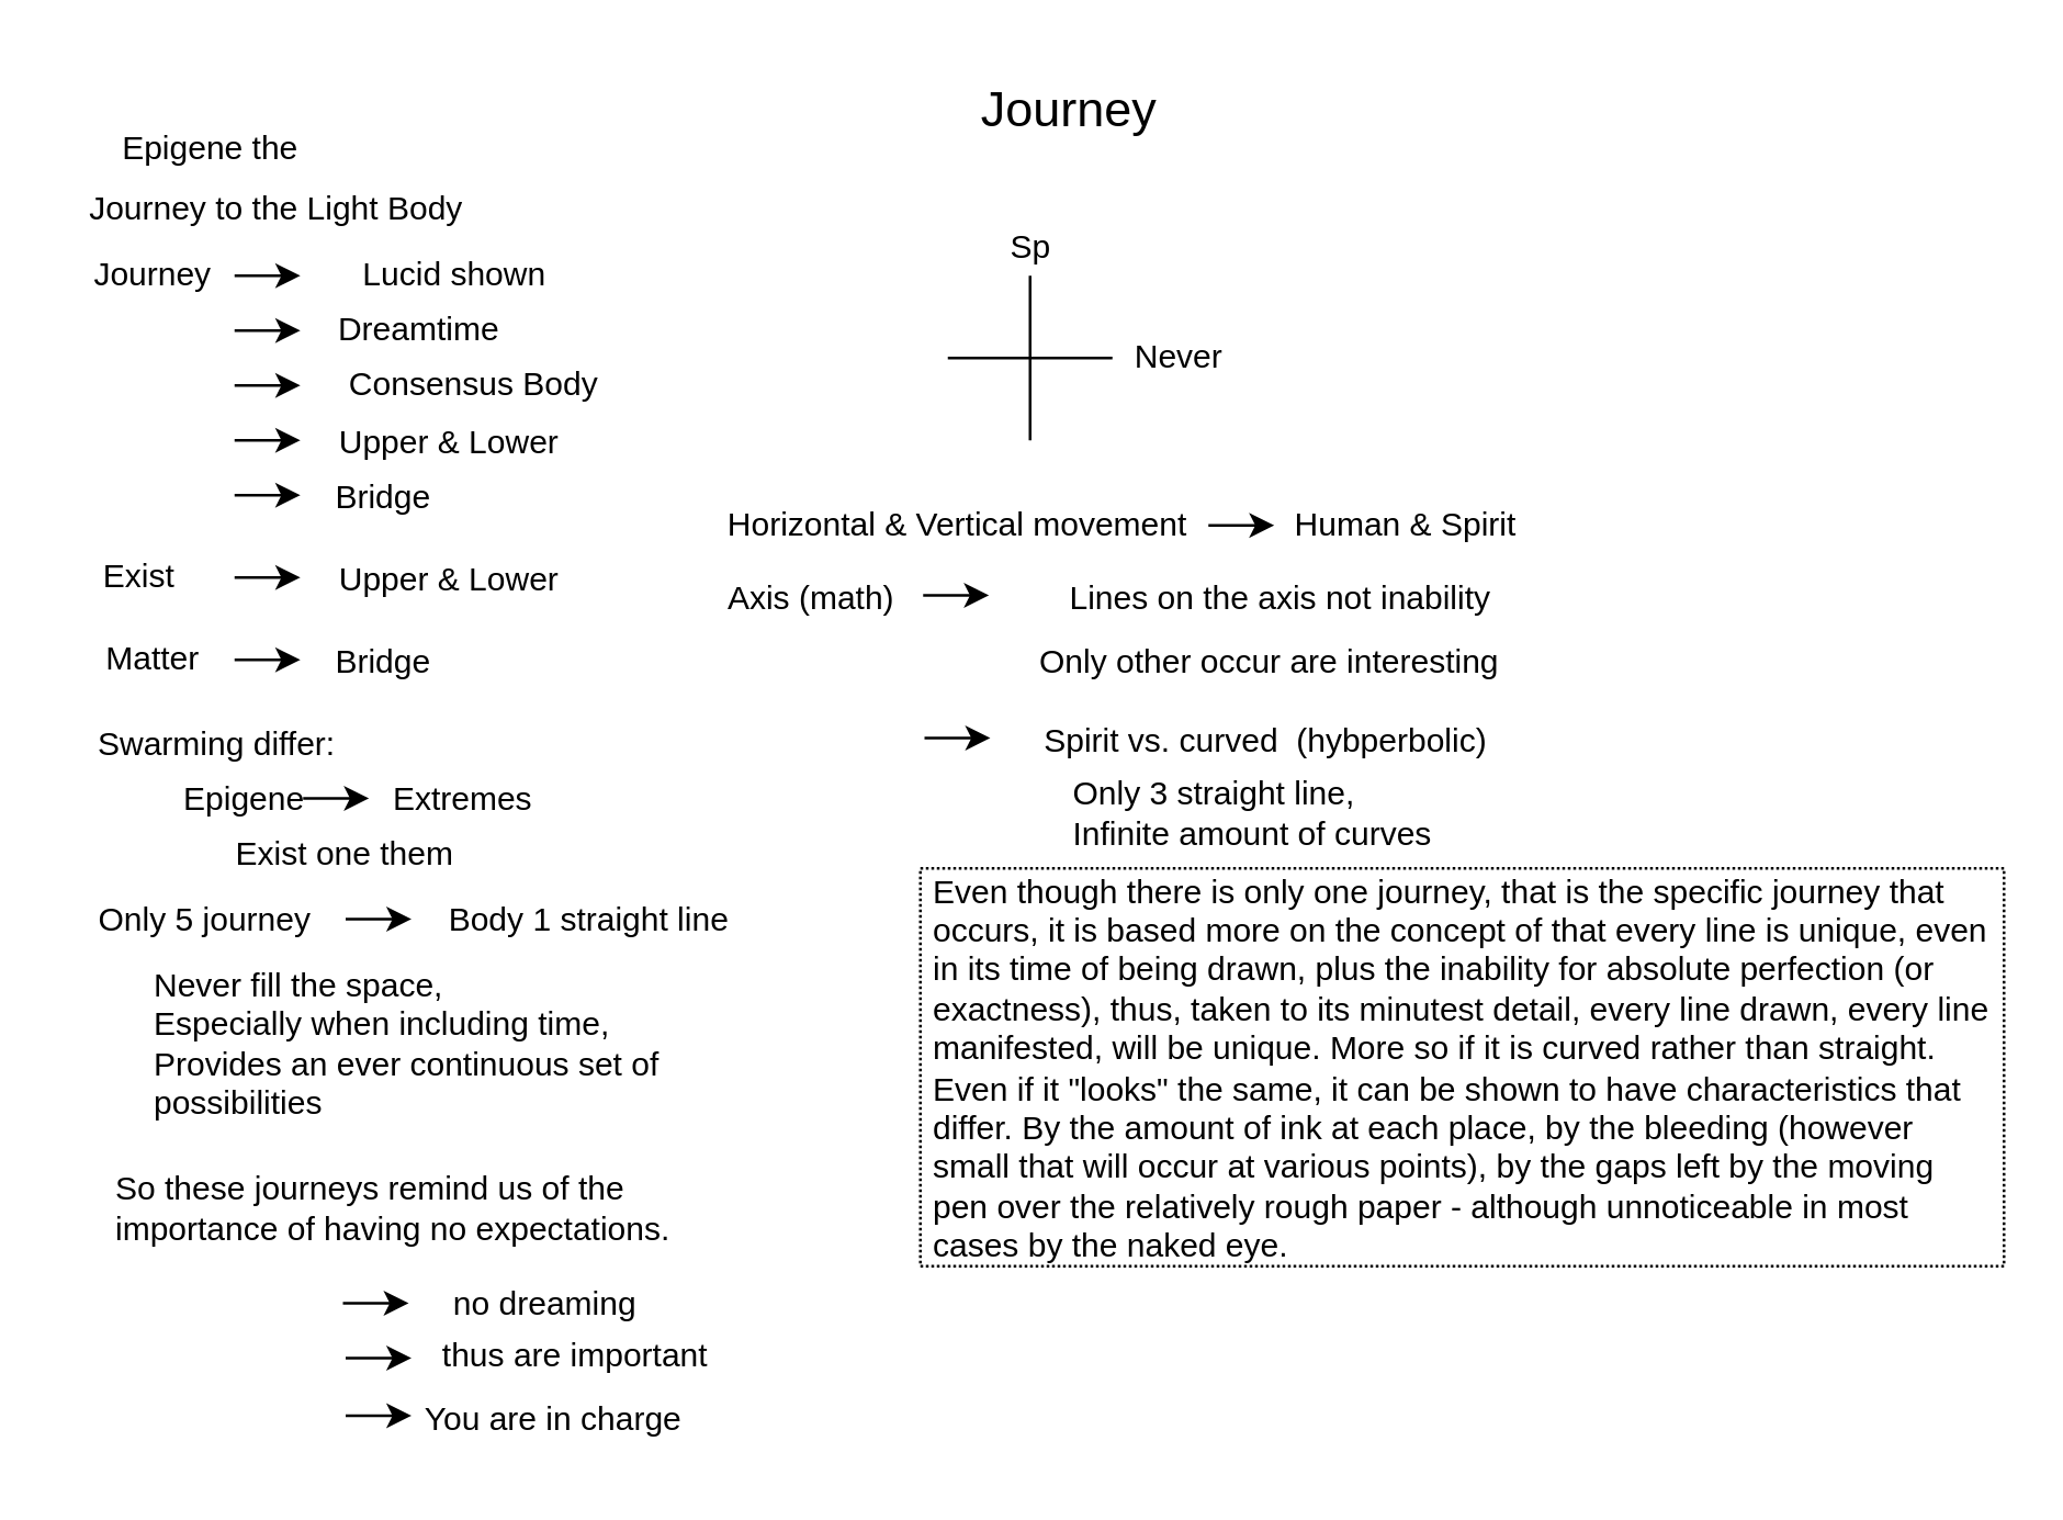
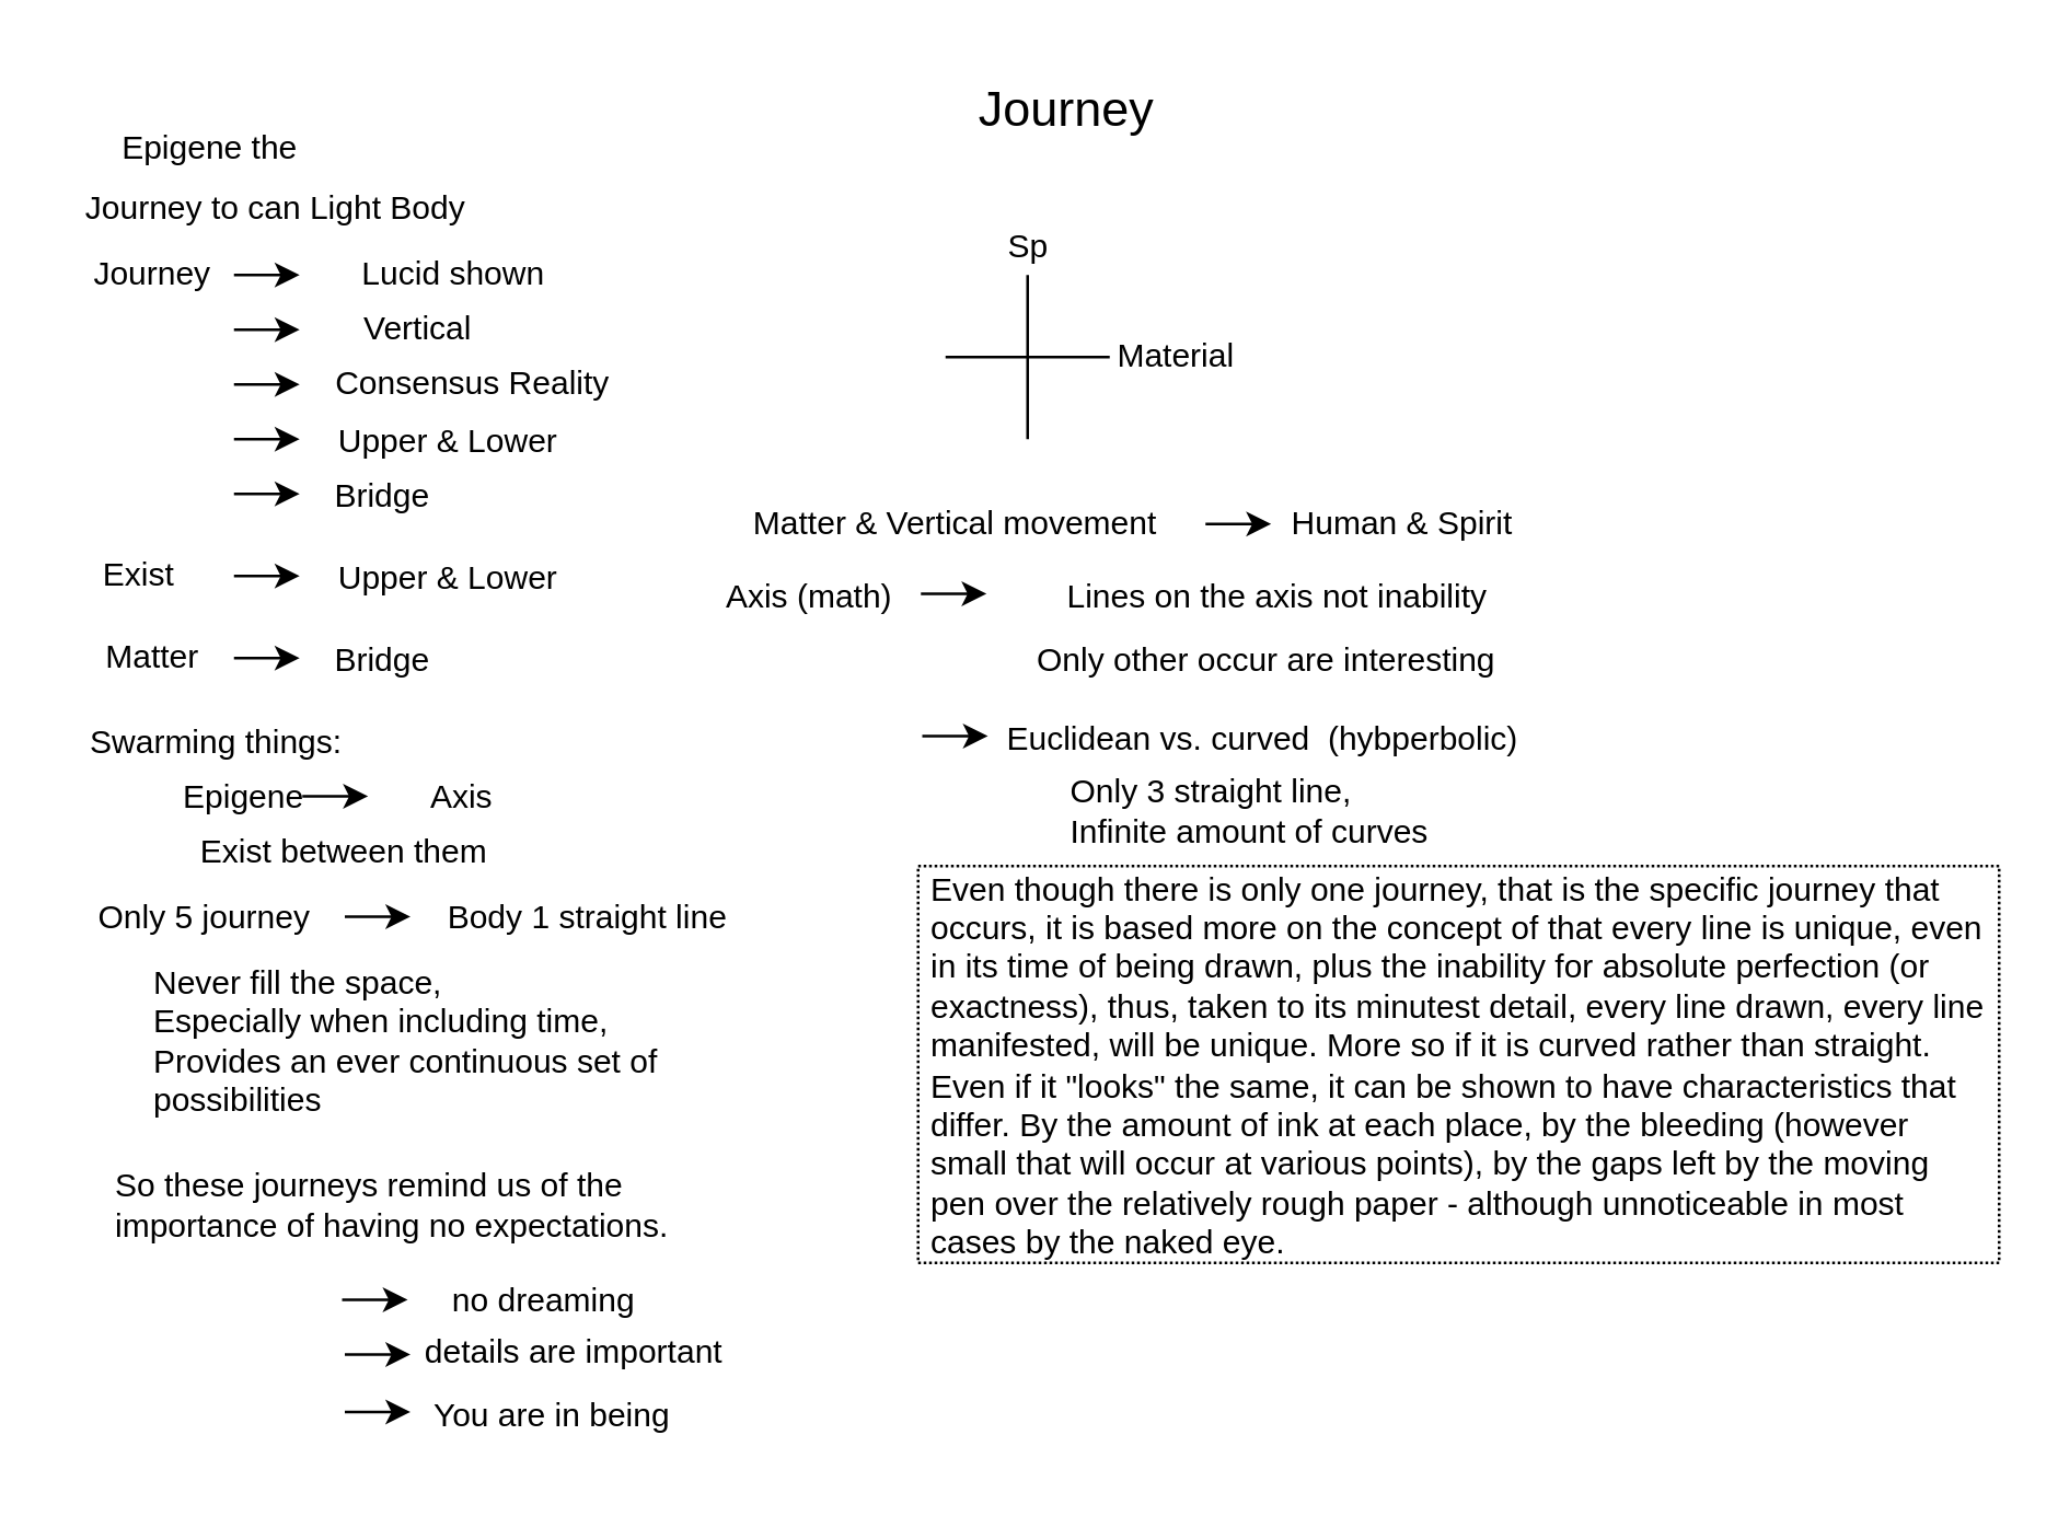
- <mxCell id="4" value="Journey to the Light Body" style="text;html=1;align=center;verticalAlign=middle;resizable=0;points=[];autosize=1;strokeColor=none;fillColor=none;" parent="1" vertex="1"><mxGeometry x="20" y="61" width="160" height="30" as="geometry" /></mxCell>
+ <mxCell id="4" value="Journey to can Light Body" style="text;html=1;align=center;verticalAlign=middle;resizable=0;points=[];autosize=1;strokeColor=none;fillColor=none;" parent="1" vertex="1"><mxGeometry x="20" y="61" width="160" height="30" as="geometry" /></mxCell>
- <mxCell id="8" value="Dreamtime" style="text;html=1;align=center;verticalAlign=middle;resizable=0;points=[];autosize=1;strokeColor=none;fillColor=none;" parent="1" vertex="1"><mxGeometry x="112" y="105" width="80" height="30" as="geometry" /></mxCell>
+ <mxCell id="8" value="Vertical" style="text;html=1;align=center;verticalAlign=middle;resizable=0;points=[];autosize=1;strokeColor=none;fillColor=none;" parent="1" vertex="1"><mxGeometry x="112" y="105" width="80" height="30" as="geometry" /></mxCell>
- <mxCell id="28" value="Never" style="text;html=1;align=center;verticalAlign=middle;resizable=0;points=[];autosize=1;strokeColor=none;fillColor=none;" parent="1" vertex="1"><mxGeometry x="394" y="115" width="70" height="30" as="geometry" /></mxCell>
+ <mxCell id="28" value="Material" style="text;html=1;align=center;verticalAlign=middle;resizable=0;points=[];autosize=1;strokeColor=none;fillColor=none;" parent="1" vertex="1"><mxGeometry x="394" y="115" width="70" height="30" as="geometry" /></mxCell>
- <mxCell id="9" value="Consensus Body" style="text;html=1;align=center;verticalAlign=middle;resizable=0;points=[];autosize=1;strokeColor=none;fillColor=none;" parent="1" vertex="1"><mxGeometry x="112" y="125" width="120" height="30" as="geometry" /></mxCell>
+ <mxCell id="9" value="Consensus Reality" style="text;html=1;align=center;verticalAlign=middle;resizable=0;points=[];autosize=1;strokeColor=none;fillColor=none;" parent="1" vertex="1"><mxGeometry x="112" y="125" width="120" height="30" as="geometry" /></mxCell>
- <mxCell id="22" value="Horizontal &amp;amp; Vertical movement&amp;nbsp;" style="text;html=1;align=center;verticalAlign=middle;resizable=0;points=[];autosize=1;strokeColor=none;fillColor=none;" parent="1" vertex="1"><mxGeometry x="255" y="176" width="190" height="30" as="geometry" /></mxCell>
+ <mxCell id="22" value="Matter &amp;amp; Vertical movement&amp;nbsp;" style="text;html=1;align=center;verticalAlign=middle;resizable=0;points=[];autosize=1;strokeColor=none;fillColor=none;" parent="1" vertex="1"><mxGeometry x="255" y="176" width="190" height="30" as="geometry" /></mxCell>
- <mxCell id="39" value="&amp;nbsp;Spirit vs. curved&amp;nbsp; (hybperbolic)" style="text;html=1;align=center;verticalAlign=middle;resizable=0;points=[];autosize=1;strokeColor=none;fillColor=none;" parent="1" vertex="1"><mxGeometry x="353.5" y="255" width="210" height="30" as="geometry" /></mxCell>
+ <mxCell id="39" value="&amp;nbsp;Euclidean vs. curved&amp;nbsp; (hybperbolic)" style="text;html=1;align=center;verticalAlign=middle;resizable=0;points=[];autosize=1;strokeColor=none;fillColor=none;" parent="1" vertex="1"><mxGeometry x="353.5" y="255" width="210" height="30" as="geometry" /></mxCell>
- <mxCell id="29" value="Swarming differ:&amp;nbsp;" style="text;html=1;align=center;verticalAlign=middle;resizable=0;points=[];autosize=1;strokeColor=none;fillColor=none;" parent="1" vertex="1"><mxGeometry x="20" y="256" width="120" height="30" as="geometry" /></mxCell>
+ <mxCell id="29" value="Swarming things:&amp;nbsp;" style="text;html=1;align=center;verticalAlign=middle;resizable=0;points=[];autosize=1;strokeColor=none;fillColor=none;" parent="1" vertex="1"><mxGeometry x="20" y="256" width="120" height="30" as="geometry" /></mxCell>
- <mxCell id="32" value="Extremes" style="text;html=1;align=center;verticalAlign=middle;resizable=0;points=[];autosize=1;strokeColor=none;fillColor=none;" parent="1" vertex="1"><mxGeometry x="133" y="276" width="70" height="30" as="geometry" /></mxCell>
+ <mxCell id="32" value="Axis" style="text;html=1;align=center;verticalAlign=middle;resizable=0;points=[];autosize=1;strokeColor=none;fillColor=none;" parent="1" vertex="1"><mxGeometry x="133" y="276" width="70" height="30" as="geometry" /></mxCell>
- <mxCell id="33" value="Exist one them" style="text;html=1;align=center;verticalAlign=middle;resizable=0;points=[];autosize=1;strokeColor=none;fillColor=none;" parent="1" vertex="1"><mxGeometry x="60" y="296" width="130" height="30" as="geometry" /></mxCell>
+ <mxCell id="33" value="Exist between them" style="text;html=1;align=center;verticalAlign=middle;resizable=0;points=[];autosize=1;strokeColor=none;fillColor=none;" parent="1" vertex="1"><mxGeometry x="60" y="296" width="130" height="30" as="geometry" /></mxCell>
- <mxCell id="51" value="thus are important" style="text;html=1;align=center;verticalAlign=middle;resizable=0;points=[];autosize=1;strokeColor=none;fillColor=none;" parent="1" vertex="1"><mxGeometry x="144" y="479" width="130" height="30" as="geometry" /></mxCell>
+ <mxCell id="51" value="details are important" style="text;html=1;align=center;verticalAlign=middle;resizable=0;points=[];autosize=1;strokeColor=none;fillColor=none;" parent="1" vertex="1"><mxGeometry x="144" y="479" width="130" height="30" as="geometry" /></mxCell>
- <mxCell id="52" value="You are in charge" style="text;html=1;align=center;verticalAlign=middle;resizable=0;points=[];autosize=1;strokeColor=none;fillColor=none;" parent="1" vertex="1"><mxGeometry x="141" y="502" width="120" height="30" as="geometry" /></mxCell>
+ <mxCell id="52" value="You are in being" style="text;html=1;align=center;verticalAlign=middle;resizable=0;points=[];autosize=1;strokeColor=none;fillColor=none;" parent="1" vertex="1"><mxGeometry x="141" y="502" width="120" height="30" as="geometry" /></mxCell>
